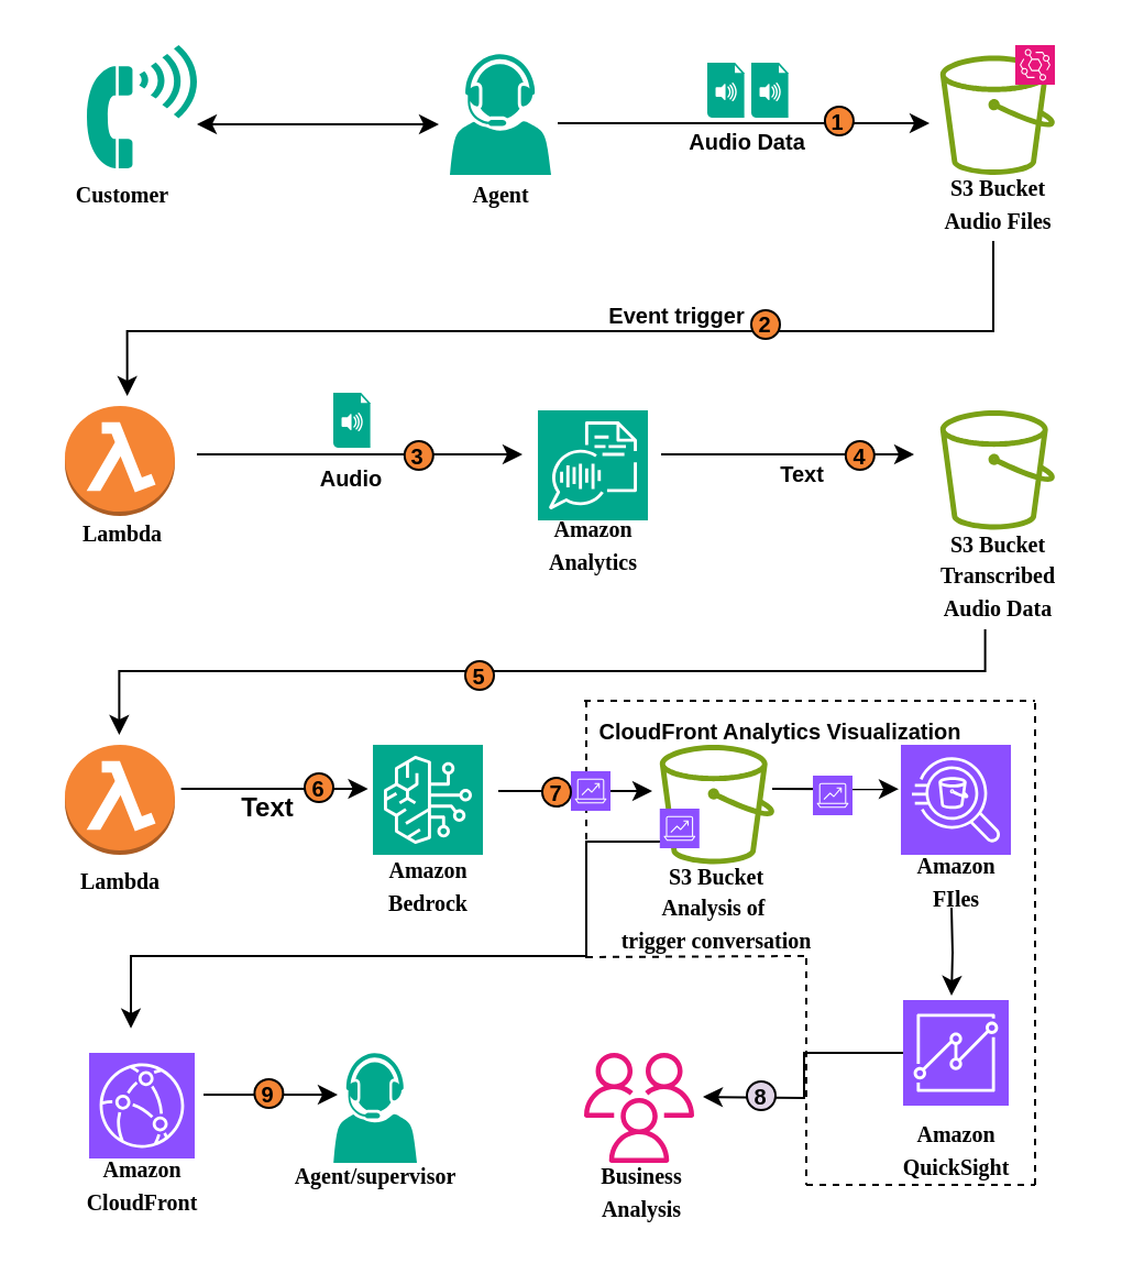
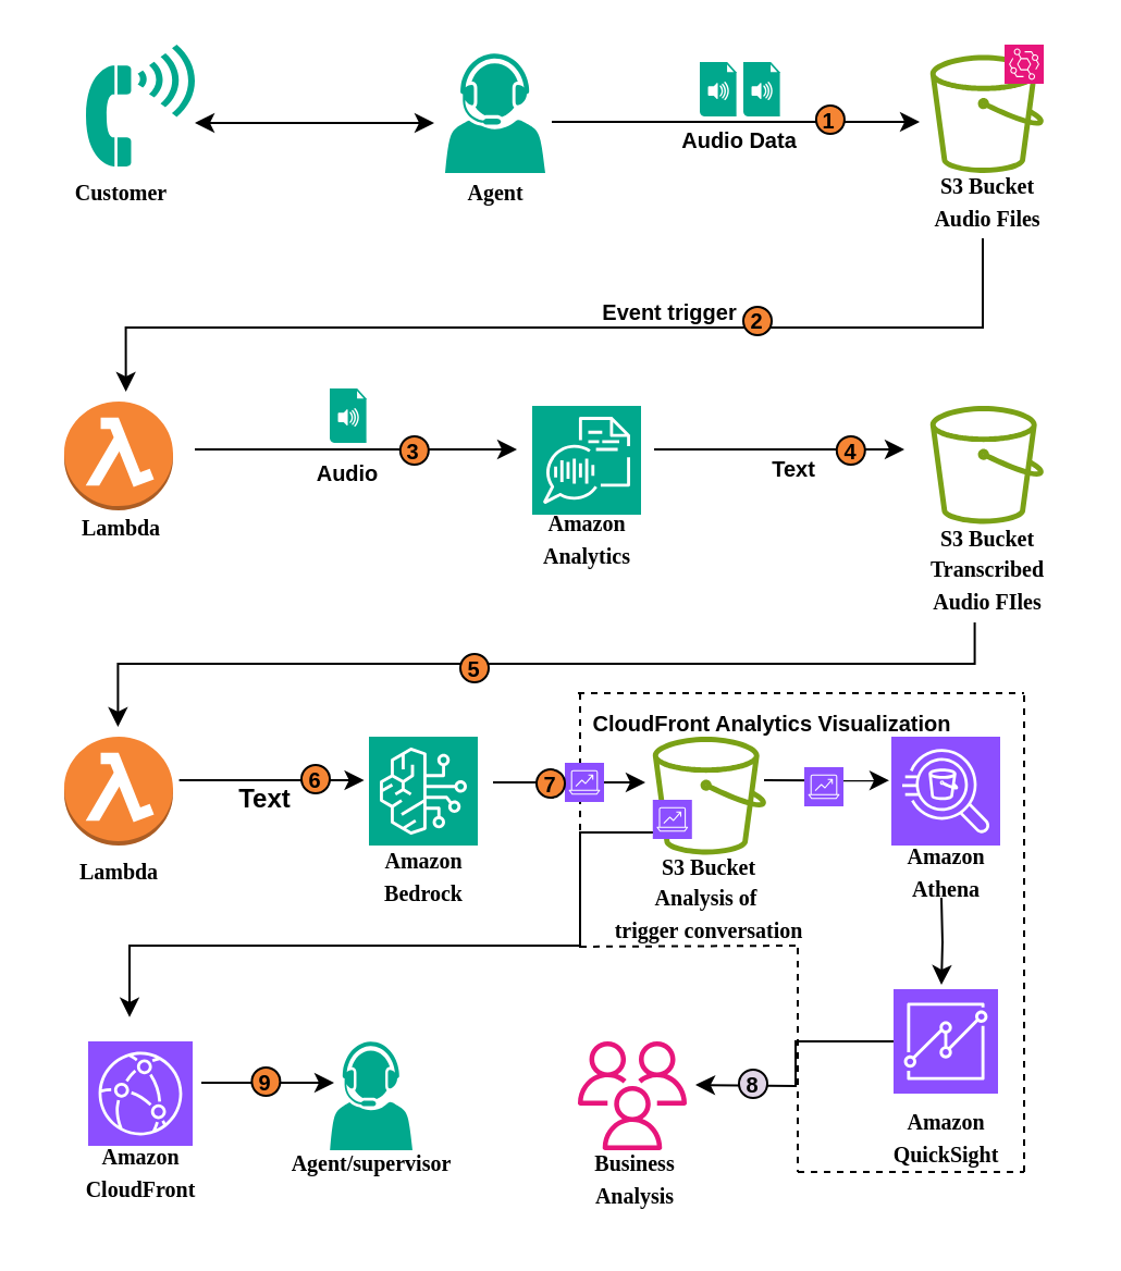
- <mxCell id="48" value="&lt;font face=&quot;Comic Sans MS&quot;&gt;&lt;span style=&quot;font-size: 10px;&quot;&gt;&lt;b&gt;S3 Bucket&lt;/b&gt;&lt;/span&gt;&lt;/font&gt;&lt;div&gt;&lt;font face=&quot;Comic Sans MS&quot;&gt;&lt;span style=&quot;font-size: 10px;&quot;&gt;&lt;b&gt;Transcribed&lt;/b&gt;&lt;/span&gt;&lt;/font&gt;&lt;/div&gt;&lt;div&gt;&lt;font face=&quot;Comic Sans MS&quot;&gt;&lt;span style=&quot;font-size: 10px;&quot;&gt;&lt;b&gt;Audio Data&lt;/b&gt;&lt;/span&gt;&lt;/font&gt;&lt;/div&gt;" style="text;html=1;align=center;verticalAlign=middle;resizable=0;points=[];autosize=1;strokeColor=none;fillColor=none;" parent="1" vertex="1"><mxGeometry x="413" y="231.004" width="80" height="60" as="geometry" /></mxCell>
+ <mxCell id="48" value="&lt;font face=&quot;Comic Sans MS&quot;&gt;&lt;span style=&quot;font-size: 10px;&quot;&gt;&lt;b&gt;S3 Bucket&lt;/b&gt;&lt;/span&gt;&lt;/font&gt;&lt;div&gt;&lt;font face=&quot;Comic Sans MS&quot;&gt;&lt;span style=&quot;font-size: 10px;&quot;&gt;&lt;b&gt;Transcribed&lt;/b&gt;&lt;/span&gt;&lt;/font&gt;&lt;/div&gt;&lt;div&gt;&lt;font face=&quot;Comic Sans MS&quot;&gt;&lt;span style=&quot;font-size: 10px;&quot;&gt;&lt;b&gt;Audio FIles&lt;/b&gt;&lt;/span&gt;&lt;/font&gt;&lt;/div&gt;" style="text;html=1;align=center;verticalAlign=middle;resizable=0;points=[];autosize=1;strokeColor=none;fillColor=none;" parent="1" vertex="1"><mxGeometry x="413" y="231.004" width="80" height="60" as="geometry" /></mxCell>
- <mxCell id="37" value="&lt;font style=&quot;font-size: 10px;&quot; face=&quot;Comic Sans MS&quot;&gt;&lt;b&gt;Amazon&lt;/b&gt;&lt;/font&gt;&lt;div&gt;&lt;font style=&quot;font-size: 10px;&quot; face=&quot;Comic Sans MS&quot;&gt;&lt;b&gt;FIles&lt;/b&gt;&lt;/font&gt;&lt;/div&gt;" style="text;html=1;align=center;verticalAlign=middle;resizable=0;points=[];autosize=1;strokeColor=none;fillColor=none;" parent="1" vertex="1"><mxGeometry x="404" y="380.004" width="60" height="40" as="geometry" /></mxCell>
+ <mxCell id="37" value="&lt;font style=&quot;font-size: 10px;&quot; face=&quot;Comic Sans MS&quot;&gt;&lt;b&gt;Amazon&lt;/b&gt;&lt;/font&gt;&lt;div&gt;&lt;font style=&quot;font-size: 10px;&quot; face=&quot;Comic Sans MS&quot;&gt;&lt;b&gt;Athena&lt;/b&gt;&lt;/font&gt;&lt;/div&gt;" style="text;html=1;align=center;verticalAlign=middle;resizable=0;points=[];autosize=1;strokeColor=none;fillColor=none;" parent="1" vertex="1"><mxGeometry x="404" y="380.004" width="60" height="40" as="geometry" /></mxCell>
